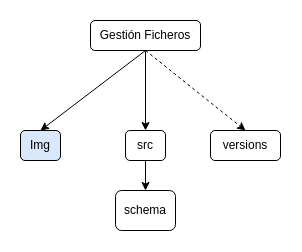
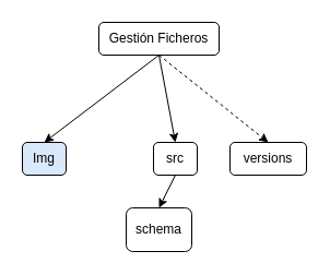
- <mxCell id="8" value="src" style="rounded=1;whiteSpace=wrap;html=1;" parent="1" vertex="1"><mxGeometry x="125" y="130" width="40" height="30" as="geometry" /></mxCell>
+ <mxCell id="8" value="src" style="rounded=1;whiteSpace=wrap;html=1;" parent="1" vertex="1"><mxGeometry x="140" y="130" width="40" height="30" as="geometry" /></mxCell>
